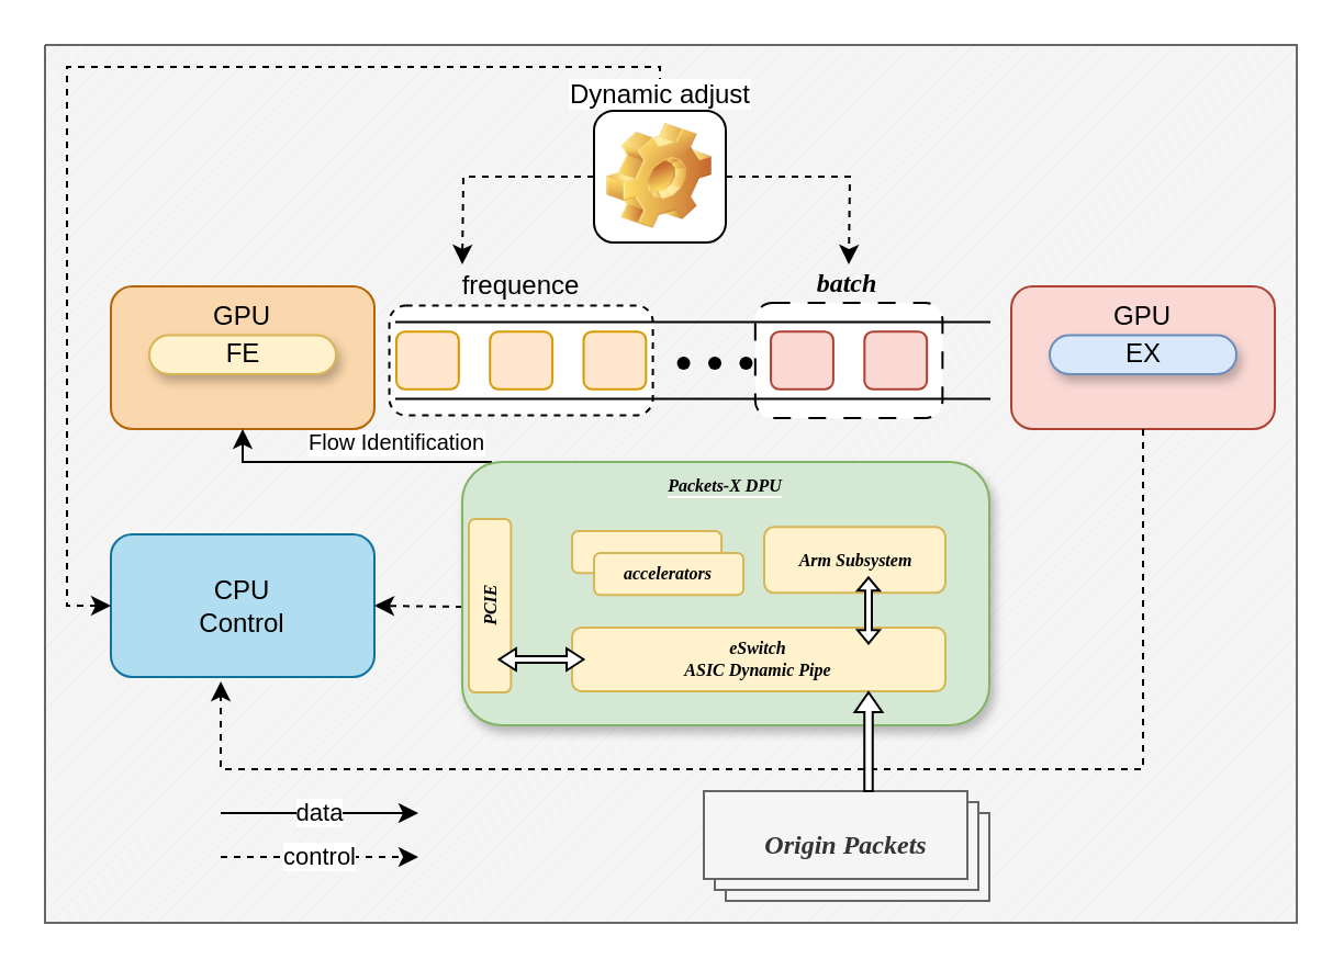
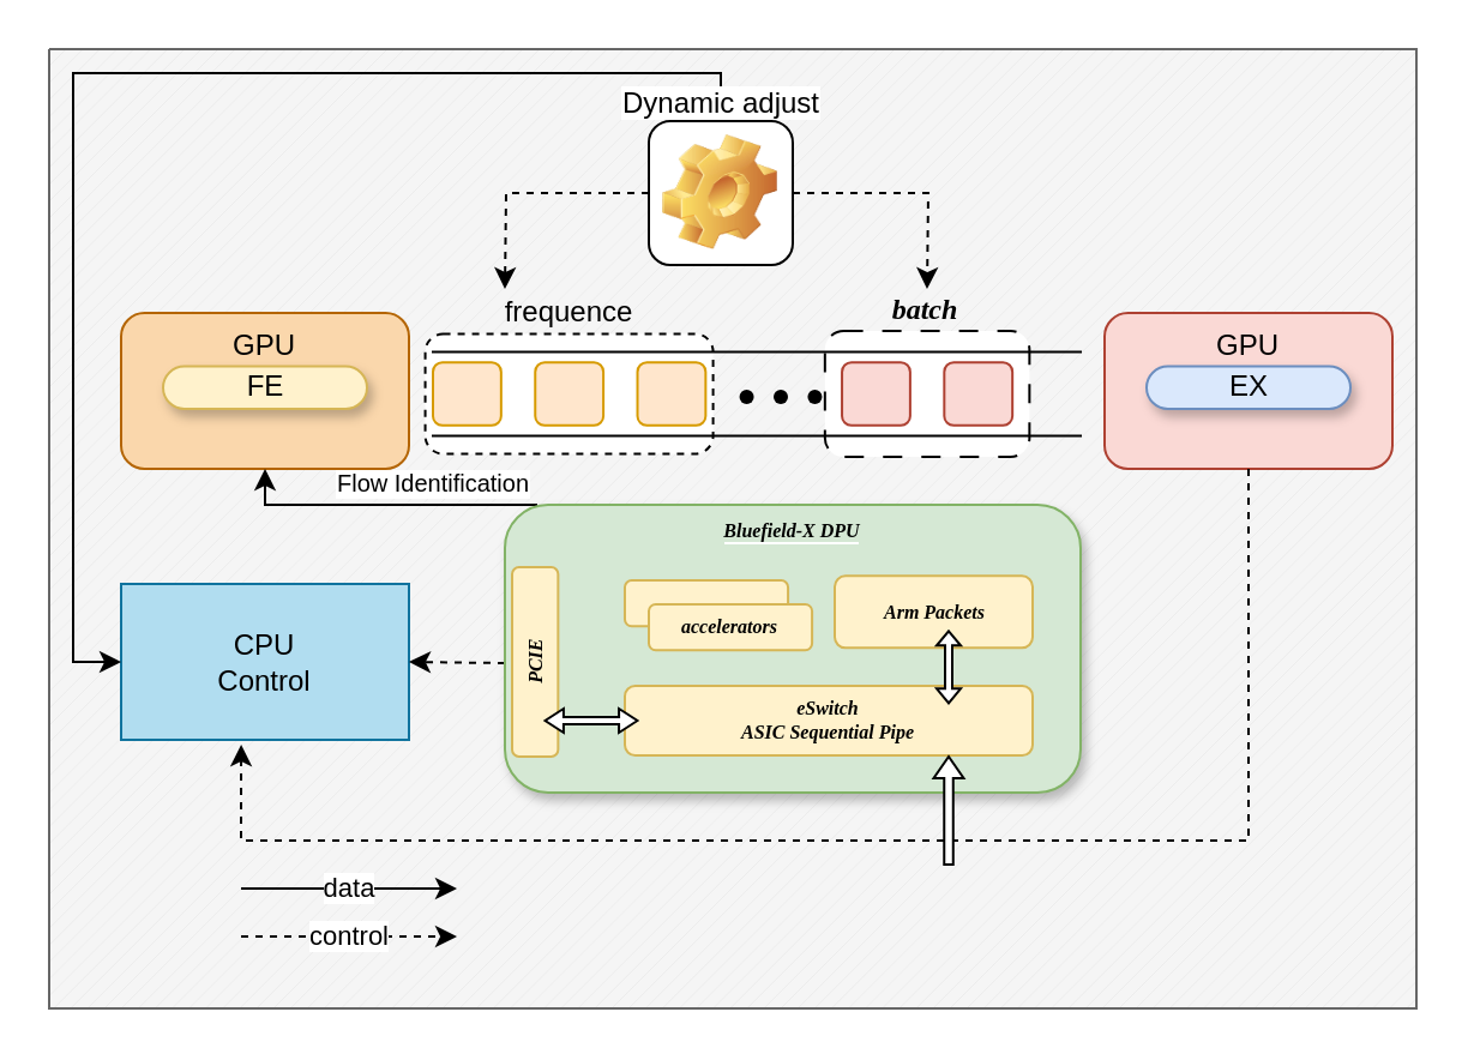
- <mxCell id="16" style="edgeStyle=orthogonalEdgeStyle;rounded=0;orthogonalLoop=1;jettySize=auto;html=1;entryX=0;entryY=0.5;entryDx=0;entryDy=0;dashed=1;" edge="1" parent="1" source="17" target="4"><mxGeometry relative="1" as="geometry"><Array as="points"><mxPoint x="300" y="30" /><mxPoint x="30" y="30" /><mxPoint x="30" y="276" /></Array></mxGeometry></mxCell>
+ <mxCell id="16" style="edgeStyle=orthogonalEdgeStyle;rounded=0;orthogonalLoop=1;jettySize=auto;html=1;entryX=0;entryY=0.5;entryDx=0;entryDy=0;dashed=0;" edge="1" parent="1" source="17" target="4"><mxGeometry relative="1" as="geometry"><Array as="points"><mxPoint x="300" y="30" /><mxPoint x="30" y="30" /><mxPoint x="30" y="276" /></Array></mxGeometry></mxCell>
- <mxCell id="19" value="&lt;span style=&quot;background-color: rgb(213, 232, 212); font-size: 8px;&quot;&gt;Packets-X DPU&lt;/span&gt;" style="rounded=1;whiteSpace=wrap;html=1;fontStyle=3;fontFamily=Times New Roman;labelBackgroundColor=default;labelBorderColor=none;verticalAlign=top;fillColor=#d5e8d4;strokeColor=#82b366;shadow=1;fontSize=8;container=0;" vertex="1" parent="1"><mxGeometry x="210" y="210" width="240" height="120" as="geometry" /></mxCell>
+ <mxCell id="19" value="&lt;span style=&quot;background-color: rgb(213, 232, 212); font-size: 8px;&quot;&gt;Bluefield-X DPU&lt;/span&gt;" style="rounded=1;whiteSpace=wrap;html=1;fontStyle=3;fontFamily=Times New Roman;labelBackgroundColor=default;labelBorderColor=none;verticalAlign=top;fillColor=#d5e8d4;strokeColor=#82b366;shadow=1;fontSize=8;container=0;" vertex="1" parent="1"><mxGeometry x="210" y="210" width="240" height="120" as="geometry" /></mxCell>
- <mxCell id="22" value="&lt;font style=&quot;font-size: 8px;&quot;&gt;&lt;span style=&quot;font-size: 8px;&quot;&gt;&lt;span style=&quot;font-size: 8px;&quot;&gt;Arm Subsystem&lt;br style=&quot;font-size: 8px;&quot;&gt;&lt;/span&gt;&lt;/span&gt;&lt;/font&gt;" style="rounded=1;html=1;fillColor=#fff2cc;strokeColor=#d6b656;direction=north;fontStyle=3;verticalAlign=middle;horizontal=1;whiteSpace=wrap;fontSize=8;fontFamily=Times New Roman;container=0;" vertex="1" parent="1"><mxGeometry x="347.5" y="239.66" width="82.5" height="30" as="geometry" /></mxCell>
+ <mxCell id="22" value="&lt;font style=&quot;font-size: 8px;&quot;&gt;&lt;span style=&quot;font-size: 8px;&quot;&gt;&lt;span style=&quot;font-size: 8px;&quot;&gt;Arm Packets&lt;br style=&quot;font-size: 8px;&quot;&gt;&lt;/span&gt;&lt;/span&gt;&lt;/font&gt;" style="rounded=1;html=1;fillColor=#fff2cc;strokeColor=#d6b656;direction=north;fontStyle=3;verticalAlign=middle;horizontal=1;whiteSpace=wrap;fontSize=8;fontFamily=Times New Roman;container=0;" vertex="1" parent="1"><mxGeometry x="347.5" y="239.66" width="82.5" height="30" as="geometry" /></mxCell>
- <mxCell id="4" value="CPU&lt;br&gt;Control" style="rounded=1;whiteSpace=wrap;html=1;fillColor=#b1ddf0;strokeColor=#10739e;container=0;" vertex="1" parent="1"><mxGeometry x="50" y="243" width="120" height="65" as="geometry" /></mxCell>
+ <mxCell id="4" value="CPU&lt;br&gt;Control" style="whiteSpace=wrap;html=1;fillColor=#b1ddf0;strokeColor=#10739e;container=0;rounded=0;" vertex="1" parent="1"><mxGeometry x="50" y="243" width="120" height="65" as="geometry" /></mxCell>
- <mxCell id="21" value="&lt;font style=&quot;font-size: 8px;&quot;&gt;eSwitch&lt;br&gt;&lt;span style=&quot;font-size: 8px;&quot;&gt;&lt;span style=&quot;font-size: 8px;&quot;&gt;ASIC Dynamic Pipe&lt;br style=&quot;font-size: 8px;&quot;&gt;&lt;/span&gt;&lt;/span&gt;&lt;/font&gt;" style="rounded=1;html=1;fillColor=#fff2cc;strokeColor=#d6b656;direction=north;fontStyle=3;verticalAlign=middle;horizontal=1;whiteSpace=wrap;fontSize=8;fontFamily=Times New Roman;container=0;" vertex="1" parent="1"><mxGeometry x="260" y="285.5" width="170" height="29" as="geometry" /></mxCell>
+ <mxCell id="21" value="&lt;font style=&quot;font-size: 8px;&quot;&gt;eSwitch&lt;br&gt;&lt;span style=&quot;font-size: 8px;&quot;&gt;&lt;span style=&quot;font-size: 8px;&quot;&gt;ASIC Sequential Pipe&lt;br style=&quot;font-size: 8px;&quot;&gt;&lt;/span&gt;&lt;/span&gt;&lt;/font&gt;" style="rounded=1;html=1;fillColor=#fff2cc;strokeColor=#d6b656;direction=north;fontStyle=3;verticalAlign=middle;horizontal=1;whiteSpace=wrap;fontSize=8;fontFamily=Times New Roman;container=0;" vertex="1" parent="1"><mxGeometry x="260" y="285.5" width="170" height="29" as="geometry" /></mxCell>
- <mxCell id="3" value="Origin Packets" style="verticalLabelPosition=middle;verticalAlign=middle;html=1;shape=mxgraph.basic.layered_rect;dx=10;outlineConnect=0;whiteSpace=wrap;horizontal=1;fontStyle=3;labelPosition=center;align=center;fontFamily=Times New Roman;fillColor=#f5f5f5;fontColor=#333333;strokeColor=#666666;container=0;" vertex="1" parent="1"><mxGeometry x="320" y="360" width="130" height="50" as="geometry" /></mxCell>
